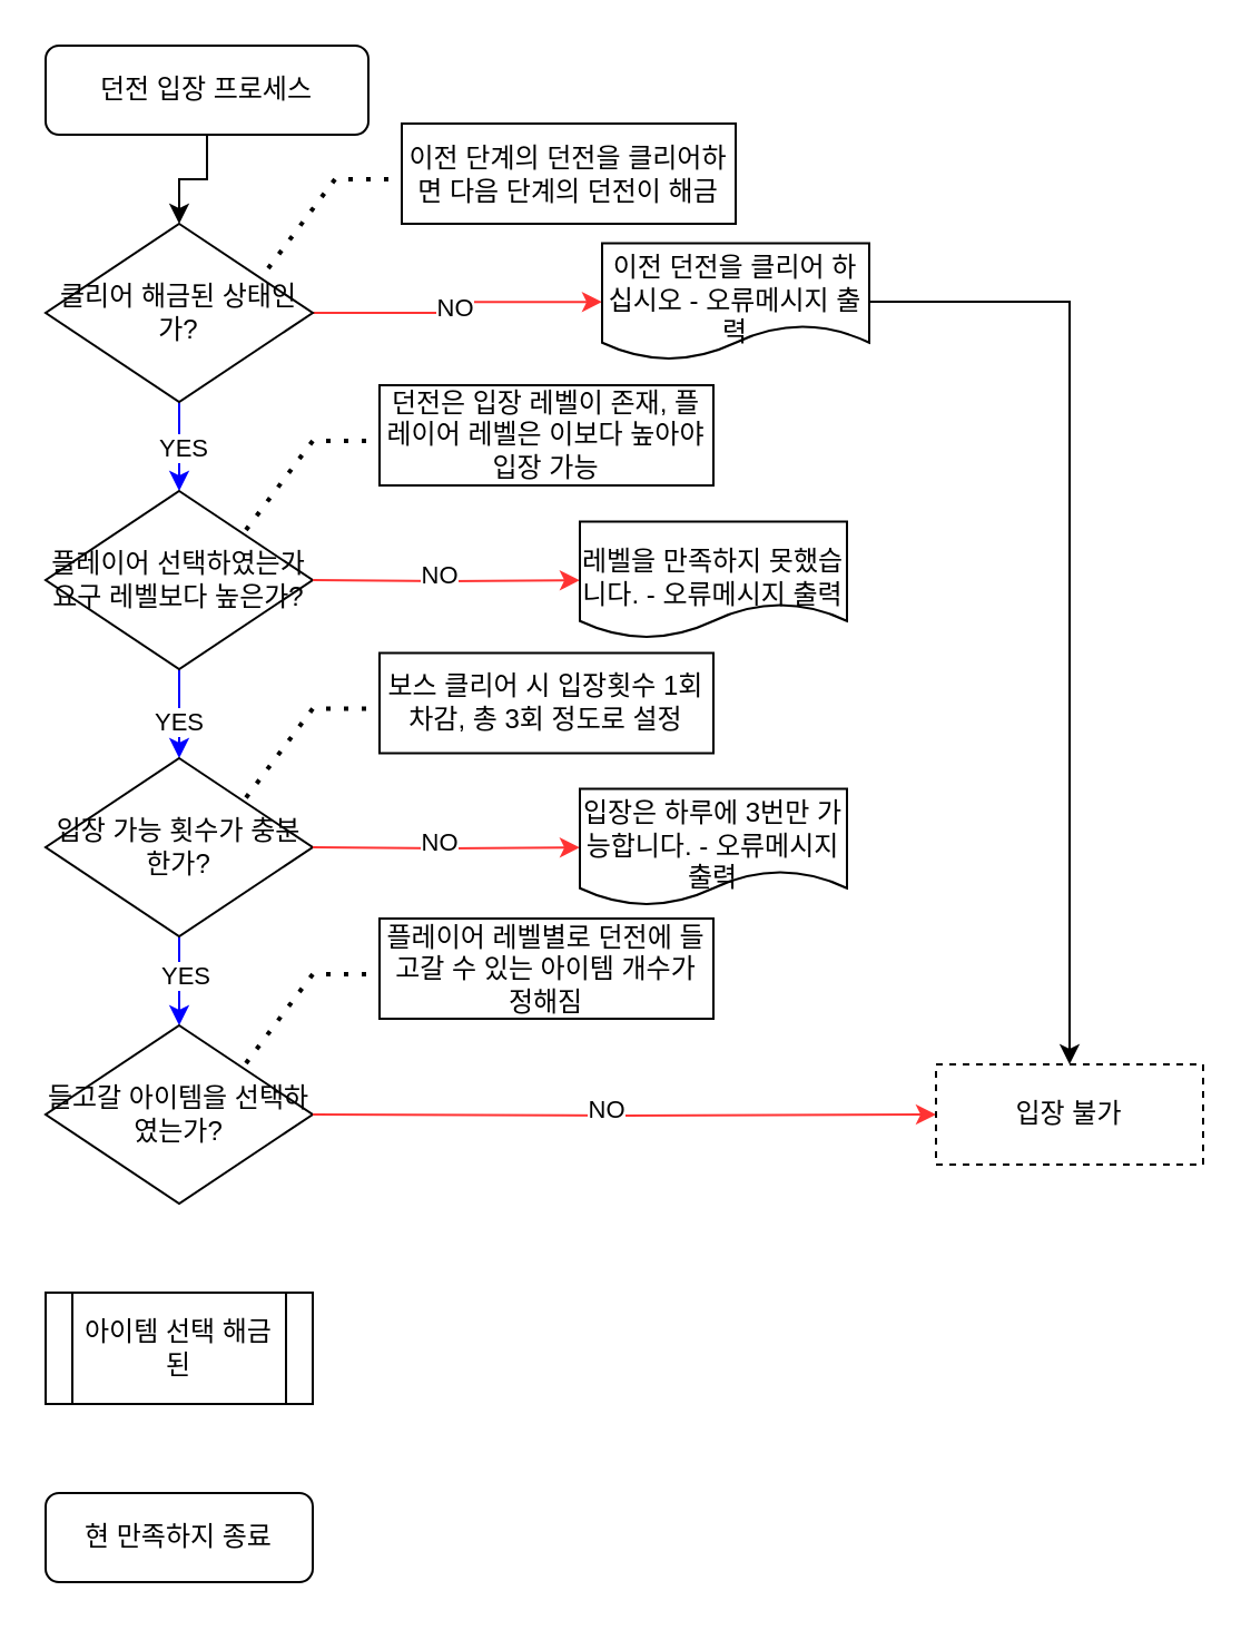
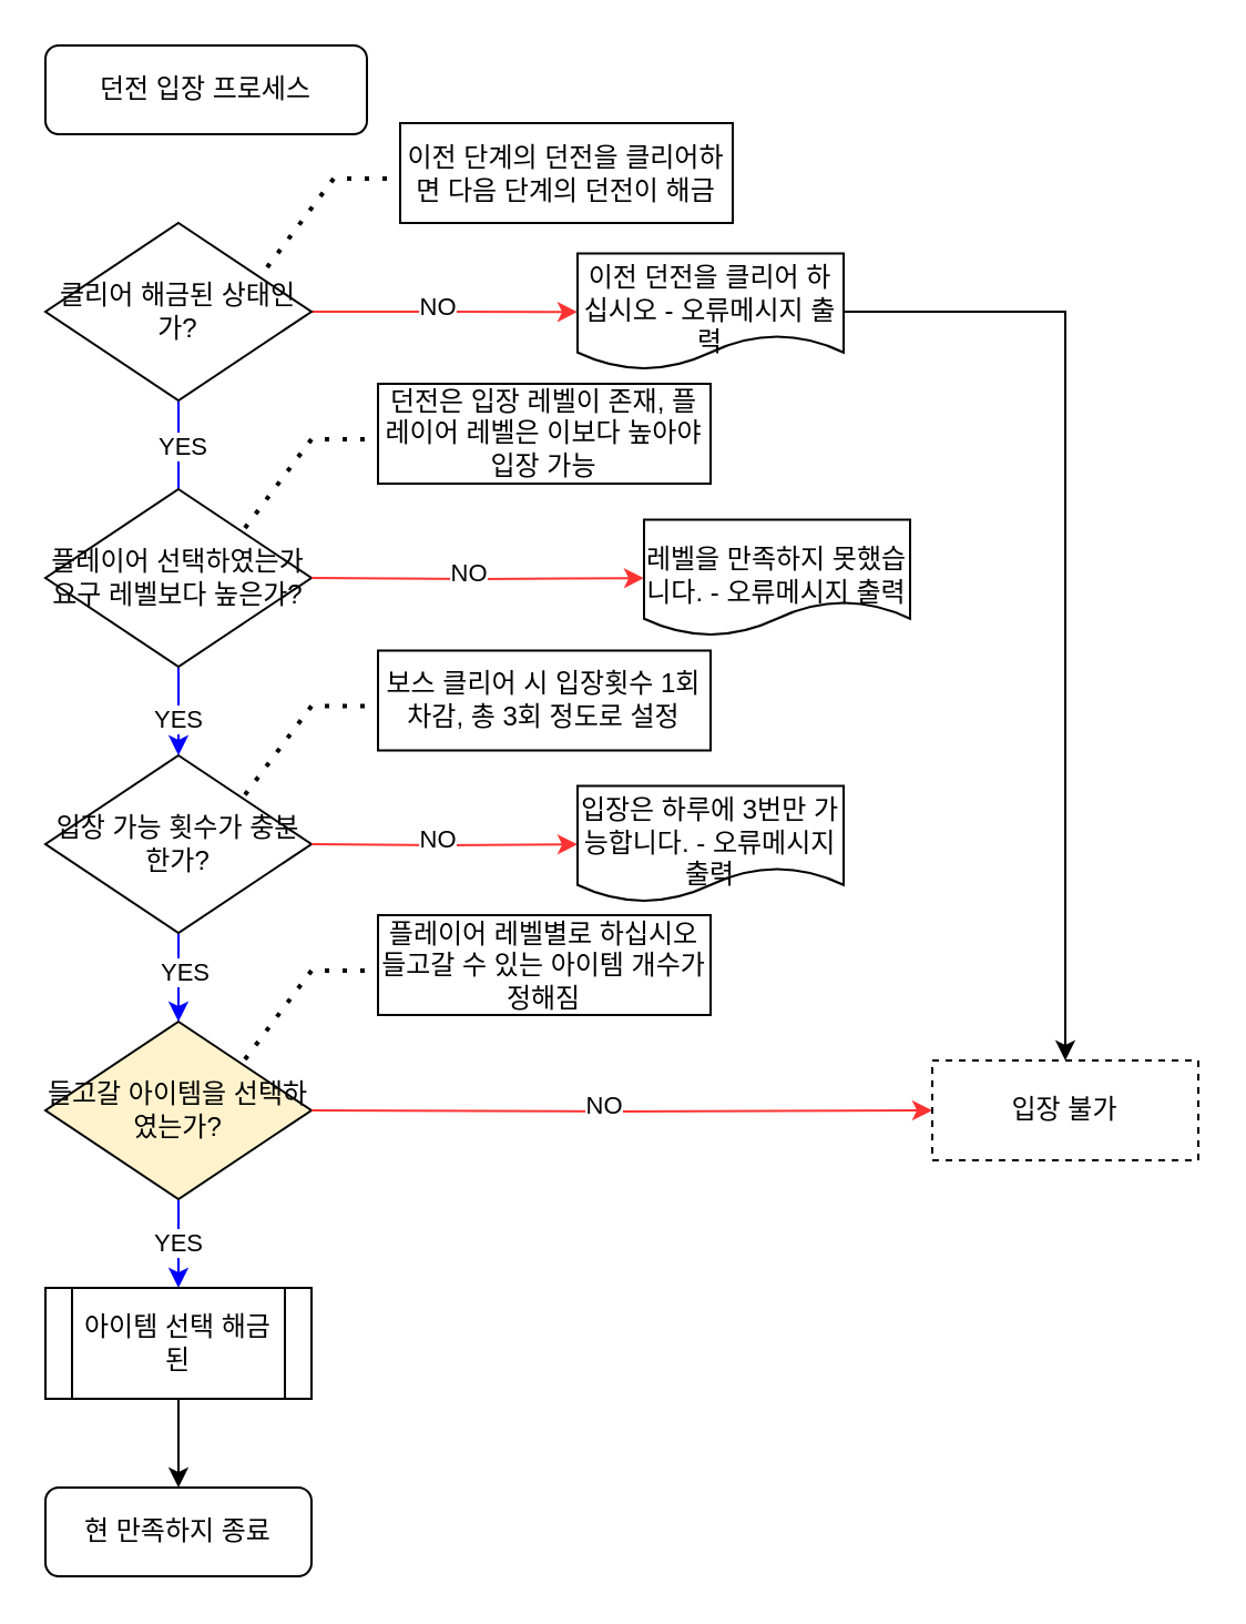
- <mxCell id="2" value="" style="edgeStyle=orthogonalEdgeStyle;rounded=0;orthogonalLoop=1;jettySize=auto;html=1;" edge="1" parent="1" source="3" target="8"><mxGeometry relative="1" as="geometry" /></mxCell>
- <mxCell id="19" value="&lt;div&gt;&lt;br&gt;&lt;/div&gt;이전 던전을 클리어 하십시오 - 오류메시지 출력" style="shape=document;whiteSpace=wrap;html=1;boundedLbl=1;" vertex="1" parent="1"><mxGeometry x="270" y="108.75" width="120" height="52.5" as="geometry" /></mxCell>
+ <mxCell id="19" value="&lt;div&gt;&lt;br&gt;&lt;/div&gt;이전 던전을 클리어 하십시오 - 오류메시지 출력" style="shape=document;whiteSpace=wrap;html=1;boundedLbl=1;" vertex="1" parent="1"><mxGeometry x="260" y="113.75" width="120" height="52.5" as="geometry" /></mxCell>
- <mxCell id="4" value="" style="edgeStyle=orthogonalEdgeStyle;rounded=0;orthogonalLoop=1;jettySize=auto;html=1;fillColor=#0000FF;strokeColor=#0000FF;" edge="1" parent="1" source="8" target="11"><mxGeometry relative="1" as="geometry" /></mxCell>
+ <mxCell id="4" value="" style="edgeStyle=orthogonalEdgeStyle;rounded=0;orthogonalLoop=1;jettySize=auto;html=1;fillColor=#0000FF;strokeColor=#0000FF;endArrow=none;" edge="1" parent="1" source="8" target="11"><mxGeometry relative="1" as="geometry" /></mxCell>
- <mxCell id="26" value="&lt;div&gt;&lt;br&gt;&lt;/div&gt;&lt;div&gt;레벨을 만족하지 못했습니다. - 오류메시지 출력&lt;/div&gt;" style="shape=document;whiteSpace=wrap;html=1;boundedLbl=1;" vertex="1" parent="1"><mxGeometry x="260" y="233.75" width="120" height="52.5" as="geometry" /></mxCell>
+ <mxCell id="26" value="&lt;div&gt;&lt;br&gt;&lt;/div&gt;&lt;div&gt;레벨을 만족하지 못했습니다. - 오류메시지 출력&lt;/div&gt;" style="shape=document;whiteSpace=wrap;html=1;boundedLbl=1;" vertex="1" parent="1"><mxGeometry x="290" y="233.75" width="120" height="52.5" as="geometry" /></mxCell>
- <mxCell id="35" value="플레이어 레벨별로 던전에 들고갈 수 있는 아이템 개수가 정해짐" style="rounded=0;whiteSpace=wrap;html=1;" vertex="1" parent="1"><mxGeometry x="170" y="412" width="150" height="45" as="geometry" /></mxCell>
+ <mxCell id="35" value="플레이어 레벨별로 하십시오 들고갈 수 있는 아이템 개수가 정해짐" style="rounded=0;whiteSpace=wrap;html=1;" vertex="1" parent="1"><mxGeometry x="170" y="412" width="150" height="45" as="geometry" /></mxCell>
- <mxCell id="17" value="들고갈 아이템을 선택하였는가?" style="rhombus;whiteSpace=wrap;html=1;" vertex="1" parent="1"><mxGeometry x="20" y="460" width="120" height="80" as="geometry" /></mxCell>
+ <mxCell id="17" value="들고갈 아이템을 선택하였는가?" style="rhombus;whiteSpace=wrap;html=1;fillColor=#fff2cc;" vertex="1" parent="1"><mxGeometry x="20" y="460" width="120" height="80" as="geometry" /></mxCell>
+ <mxCell id="15" value="" style="edgeStyle=orthogonalEdgeStyle;rounded=0;orthogonalLoop=1;jettySize=auto;html=1;strokeColor=#0000FF;" edge="1" parent="1" source="17" target="37"><mxGeometry relative="1" as="geometry" /></mxCell>
+ <mxCell id="16" value="YES" style="edgeLabel;html=1;align=center;verticalAlign=middle;resizable=0;points=[];" vertex="1" connectable="0" parent="15"><mxGeometry x="-0.047" y="-1" relative="1" as="geometry"><mxPoint as="offset" /></mxGeometry></mxCell>
+ <mxCell id="36" value="" style="edgeStyle=orthogonalEdgeStyle;rounded=0;orthogonalLoop=1;jettySize=auto;html=1;" edge="1" parent="1" source="37" target="39"><mxGeometry relative="1" as="geometry" /></mxCell>
